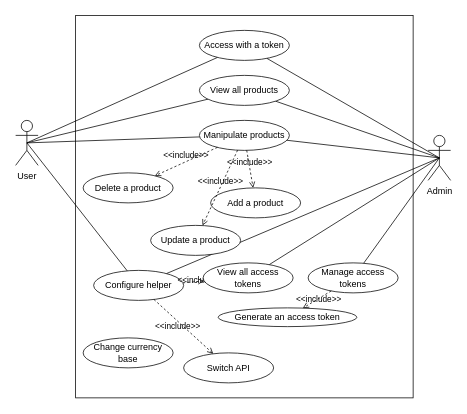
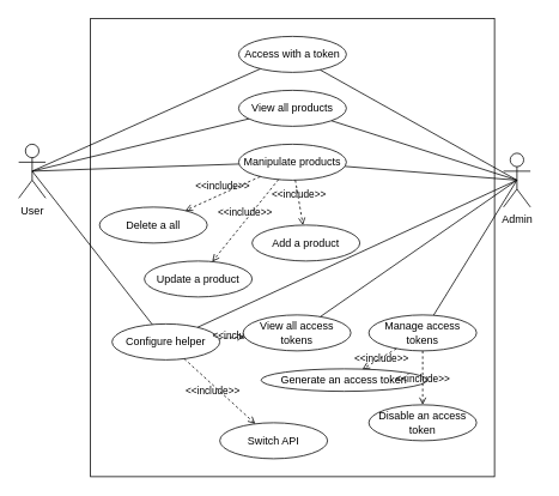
- <mxCell id="14" value="Admin" style="shape=umlActor;verticalLabelPosition=bottom;verticalAlign=top;html=1;outlineConnect=0;" parent="1" vertex="1"><mxGeometry x="570" y="180" width="30" height="60" as="geometry" /></mxCell>
+ <mxCell id="14" value="Admin" style="shape=umlActor;verticalLabelPosition=bottom;verticalAlign=top;html=1;outlineConnect=0;" parent="1" vertex="1"><mxGeometry x="560" y="170" width="30" height="60" as="geometry" /></mxCell>
- <mxCell id="19" value="Delete a product" style="ellipse;whiteSpace=wrap;html=1;" parent="1" vertex="1"><mxGeometry x="110" y="230" width="120" height="40" as="geometry" /></mxCell>
+ <mxCell id="19" value="Delete a all" style="ellipse;whiteSpace=wrap;html=1;" parent="1" vertex="1"><mxGeometry x="110" y="230" width="120" height="40" as="geometry" /></mxCell>
- <mxCell id="18" value="Update a product" style="ellipse;whiteSpace=wrap;html=1;" parent="1" vertex="1"><mxGeometry x="200" y="300" width="120" height="40" as="geometry" /></mxCell>
+ <mxCell id="18" value="Update a product" style="ellipse;whiteSpace=wrap;html=1;" parent="1" vertex="1"><mxGeometry x="160" y="290" width="120" height="40" as="geometry" /></mxCell>
+ <mxCell id="29" value="&amp;lt;&amp;lt;include&amp;gt;&amp;gt;" style="edgeStyle=none;html=1;endArrow=open;verticalAlign=bottom;dashed=1;labelBackgroundColor=none;rounded=0;" parent="1" source="21" target="27" edge="1"><mxGeometry x="0.333" width="160" relative="1" as="geometry"><mxPoint x="250" y="220" as="sourcePoint" /><mxPoint x="250" y="320" as="targetPoint" /><mxPoint as="offset" /></mxGeometry></mxCell>
- <mxCell id="30" value="Change currency base" style="ellipse;whiteSpace=wrap;html=1;" parent="1" vertex="1"><mxGeometry x="110" y="450" width="120" height="40" as="geometry" /></mxCell>
+ <mxCell id="27" value="Disable an access token" style="ellipse;whiteSpace=wrap;html=1;" parent="1" vertex="1"><mxGeometry x="410" y="450" width="120" height="40" as="geometry" /></mxCell>
